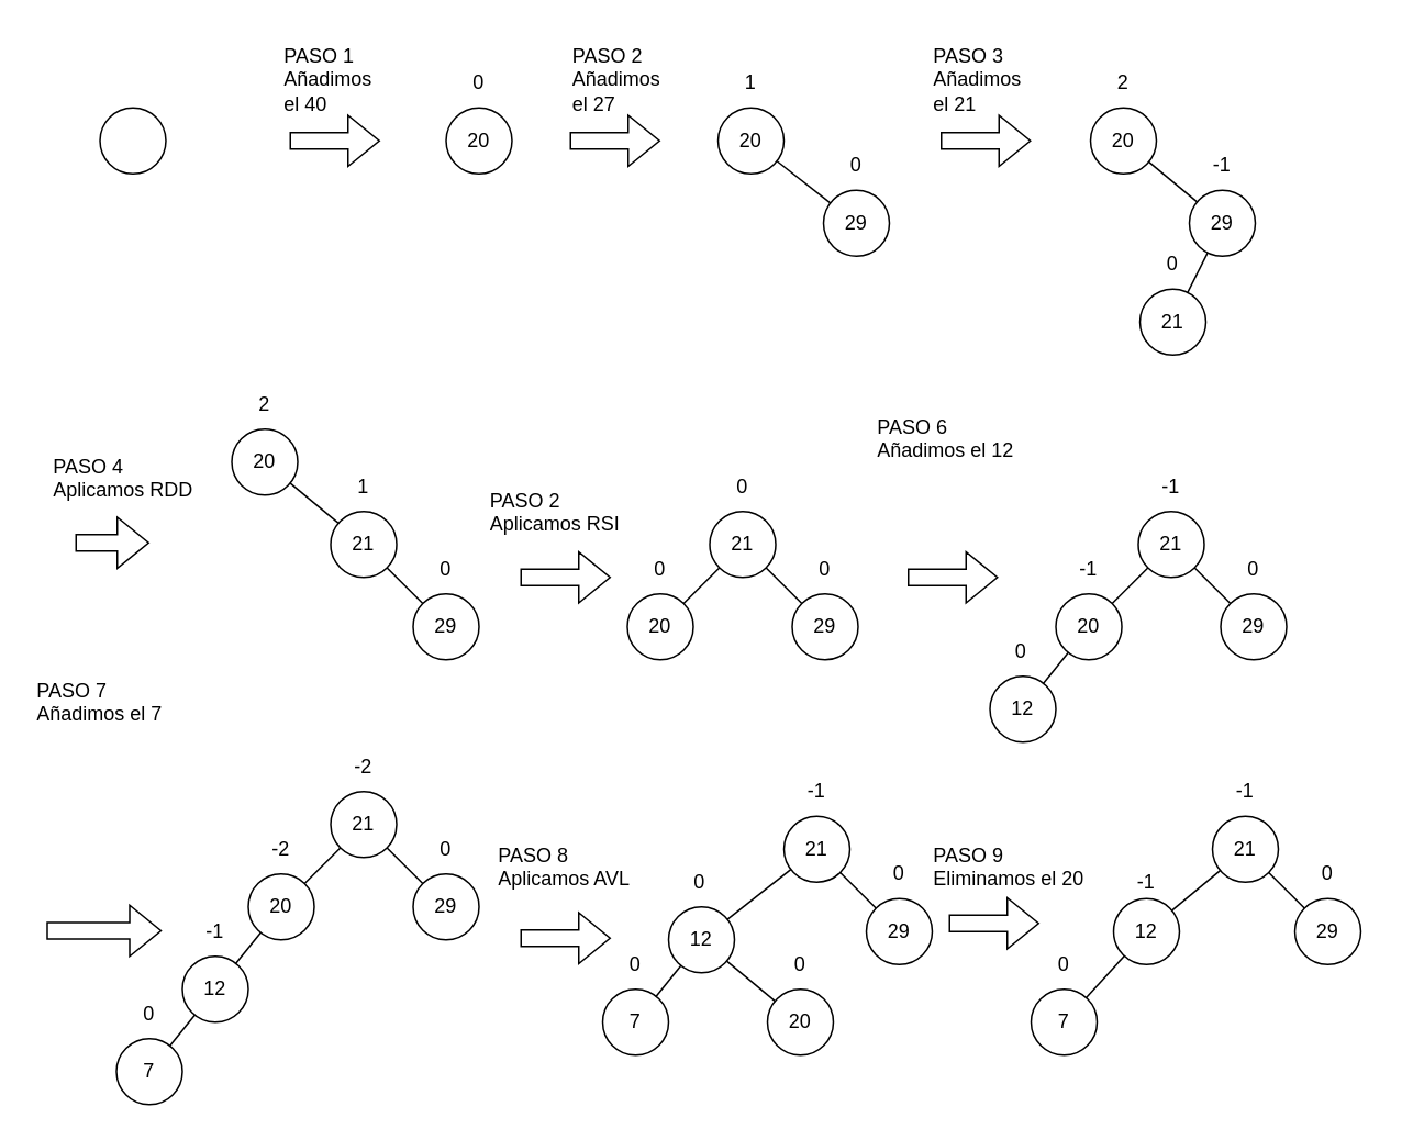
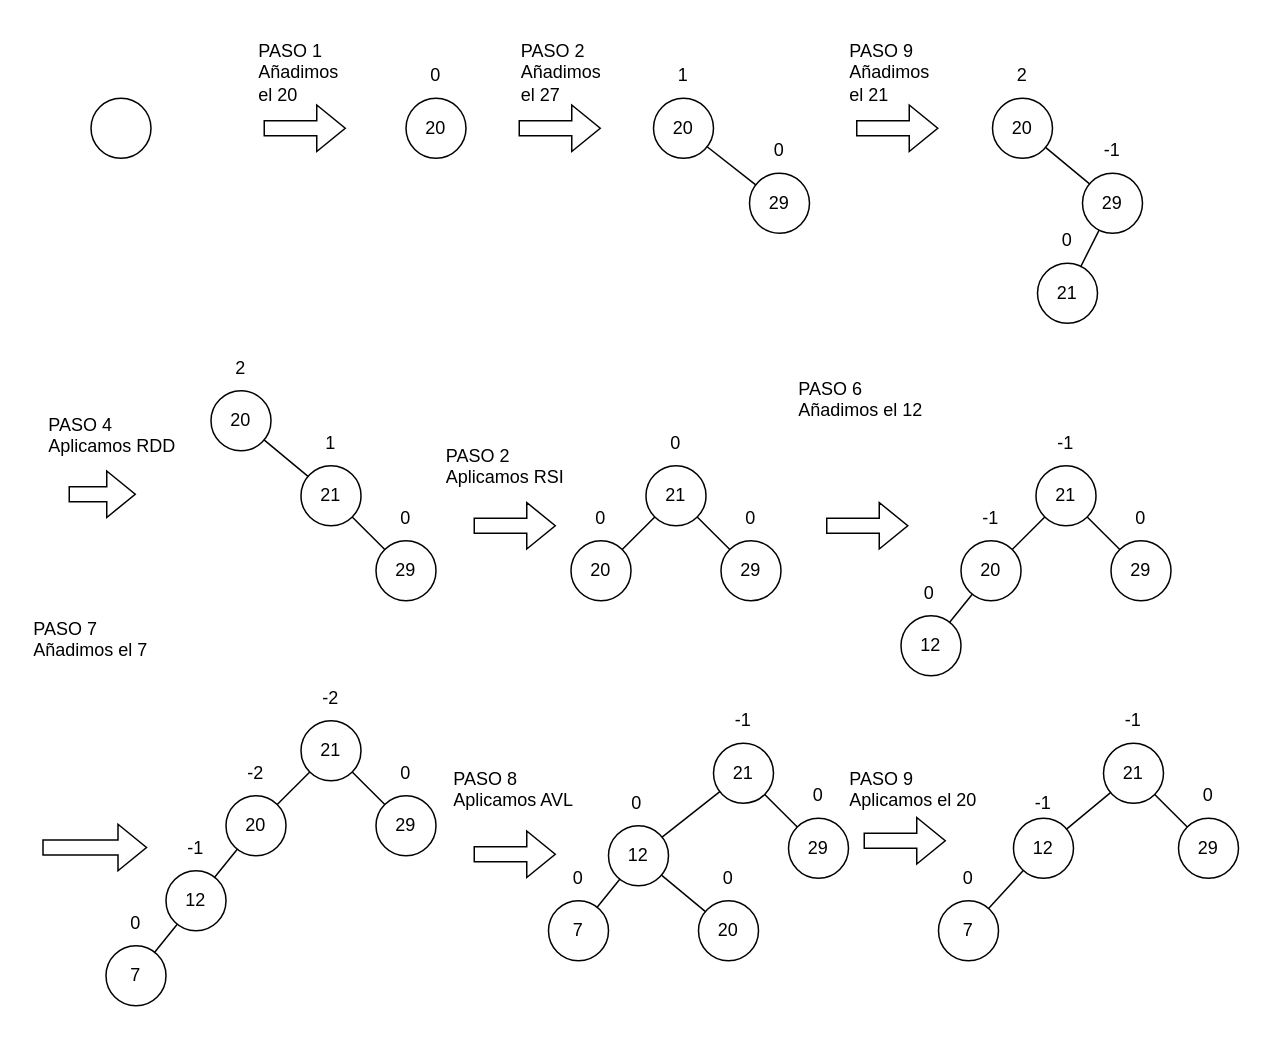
- <mxCell id="90" value="&lt;font style=&quot;vertical-align: inherit;&quot;&gt;&lt;font style=&quot;vertical-align: inherit;&quot;&gt;PASO 1&lt;/font&gt;&lt;/font&gt;&lt;div&gt;&lt;font style=&quot;vertical-align: inherit;&quot;&gt;&lt;font style=&quot;vertical-align: inherit;&quot;&gt;&lt;font style=&quot;vertical-align: inherit;&quot;&gt;&lt;font style=&quot;vertical-align: inherit;&quot;&gt;Añadimos el 40&lt;/font&gt;&lt;/font&gt;&lt;/font&gt;&lt;/font&gt;&lt;/div&gt;" style="text;html=1;whiteSpace=wrap;overflow=hidden;rounded=0;" vertex="1" parent="1"><mxGeometry x="170" y="20" width="60" height="65" as="geometry" /></mxCell>
+ <mxCell id="90" value="&lt;font style=&quot;vertical-align: inherit;&quot;&gt;&lt;font style=&quot;vertical-align: inherit;&quot;&gt;PASO 1&lt;/font&gt;&lt;/font&gt;&lt;div&gt;&lt;font style=&quot;vertical-align: inherit;&quot;&gt;&lt;font style=&quot;vertical-align: inherit;&quot;&gt;&lt;font style=&quot;vertical-align: inherit;&quot;&gt;&lt;font style=&quot;vertical-align: inherit;&quot;&gt;Añadimos el 20&lt;/font&gt;&lt;/font&gt;&lt;/font&gt;&lt;/font&gt;&lt;/div&gt;" style="text;html=1;whiteSpace=wrap;overflow=hidden;rounded=0;" vertex="1" parent="1"><mxGeometry x="170" y="20" width="60" height="65" as="geometry" /></mxCell>
- <mxCell id="92" value="&lt;font style=&quot;vertical-align: inherit;&quot;&gt;&lt;font style=&quot;vertical-align: inherit;&quot;&gt;PASO 3&lt;/font&gt;&lt;/font&gt;&lt;div&gt;&lt;font style=&quot;vertical-align: inherit;&quot;&gt;&lt;font style=&quot;vertical-align: inherit;&quot;&gt;&lt;font style=&quot;vertical-align: inherit;&quot;&gt;&lt;font style=&quot;vertical-align: inherit;&quot;&gt;Añadimos el 21&lt;/font&gt;&lt;/font&gt;&lt;/font&gt;&lt;/font&gt;&lt;/div&gt;" style="text;html=1;whiteSpace=wrap;overflow=hidden;rounded=0;" vertex="1" parent="1"><mxGeometry x="564" y="20" width="60" height="65" as="geometry" /></mxCell>
+ <mxCell id="92" value="&lt;font style=&quot;vertical-align: inherit;&quot;&gt;&lt;font style=&quot;vertical-align: inherit;&quot;&gt;PASO 9&lt;/font&gt;&lt;/font&gt;&lt;div&gt;&lt;font style=&quot;vertical-align: inherit;&quot;&gt;&lt;font style=&quot;vertical-align: inherit;&quot;&gt;&lt;font style=&quot;vertical-align: inherit;&quot;&gt;&lt;font style=&quot;vertical-align: inherit;&quot;&gt;Añadimos el 21&lt;/font&gt;&lt;/font&gt;&lt;/font&gt;&lt;/font&gt;&lt;/div&gt;" style="text;html=1;whiteSpace=wrap;overflow=hidden;rounded=0;" vertex="1" parent="1"><mxGeometry x="564" y="20" width="60" height="65" as="geometry" /></mxCell>
- <mxCell id="100" value="&lt;font style=&quot;vertical-align: inherit;&quot;&gt;&lt;font style=&quot;vertical-align: inherit;&quot;&gt;PASO 9&lt;/font&gt;&lt;/font&gt;&lt;div&gt;&lt;font style=&quot;vertical-align: inherit;&quot;&gt;&lt;font style=&quot;vertical-align: inherit;&quot;&gt;Eliminamos el 20&lt;/font&gt;&lt;/font&gt;&lt;/div&gt;" style="text;html=1;whiteSpace=wrap;overflow=hidden;rounded=0;" vertex="1" parent="1"><mxGeometry x="564" y="505" width="110" height="40" as="geometry" /></mxCell>
+ <mxCell id="100" value="&lt;font style=&quot;vertical-align: inherit;&quot;&gt;&lt;font style=&quot;vertical-align: inherit;&quot;&gt;PASO 9&lt;/font&gt;&lt;/font&gt;&lt;div&gt;&lt;font style=&quot;vertical-align: inherit;&quot;&gt;&lt;font style=&quot;vertical-align: inherit;&quot;&gt;Aplicamos el 20&lt;/font&gt;&lt;/font&gt;&lt;/div&gt;" style="text;html=1;whiteSpace=wrap;overflow=hidden;rounded=0;" vertex="1" parent="1"><mxGeometry x="564" y="505" width="110" height="40" as="geometry" /></mxCell>
